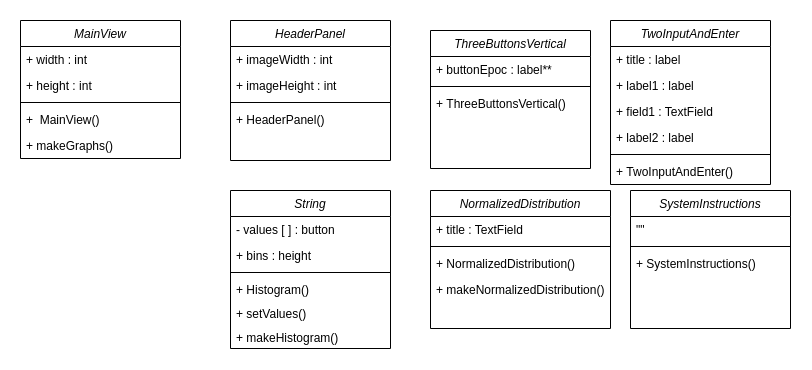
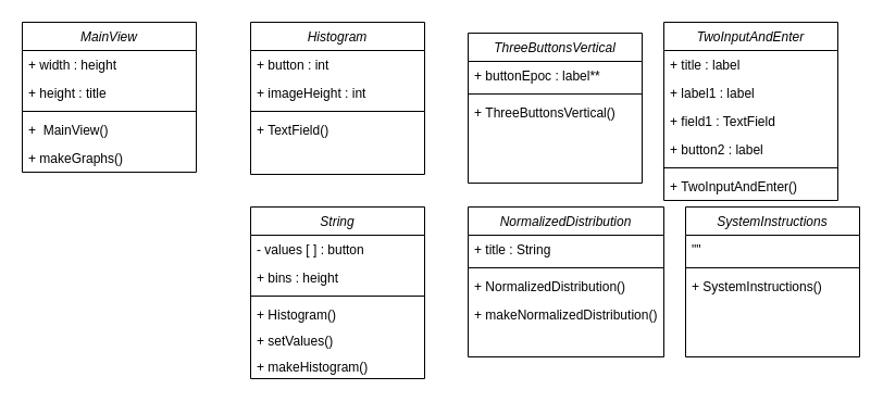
- <mxCell id="8" value="HeaderPanel" style="swimlane;fontStyle=2;align=center;verticalAlign=top;childLayout=stackLayout;horizontal=1;startSize=26;horizontalStack=0;resizeParent=1;resizeLast=0;collapsible=1;marginBottom=0;rounded=0;shadow=0;strokeWidth=1;" parent="1" vertex="1"><mxGeometry x="230" y="20" width="160" height="140" as="geometry"><mxRectangle x="230" y="140" width="160" height="26" as="alternateBounds" /></mxGeometry></mxCell>
+ <mxCell id="8" value="Histogram" style="swimlane;fontStyle=2;align=center;verticalAlign=top;childLayout=stackLayout;horizontal=1;startSize=26;horizontalStack=0;resizeParent=1;resizeLast=0;collapsible=1;marginBottom=0;rounded=0;shadow=0;strokeWidth=1;" parent="1" vertex="1"><mxGeometry x="230" y="20" width="160" height="140" as="geometry"><mxRectangle x="230" y="140" width="160" height="26" as="alternateBounds" /></mxGeometry></mxCell>
- <mxCell id="3" value="+ width : int" style="text;align=left;verticalAlign=top;spacingLeft=4;spacingRight=4;overflow=hidden;rotatable=0;points=[[0,0.5],[1,0.5]];portConstraint=eastwest;" parent="2" vertex="1"><mxGeometry y="26" width="160" height="26" as="geometry" /></mxCell>
+ <mxCell id="3" value="+ width : height" style="text;align=left;verticalAlign=top;spacingLeft=4;spacingRight=4;overflow=hidden;rotatable=0;points=[[0,0.5],[1,0.5]];portConstraint=eastwest;" parent="2" vertex="1"><mxGeometry y="26" width="160" height="26" as="geometry" /></mxCell>
- <mxCell id="9" value="+ imageWidth : int" style="text;align=left;verticalAlign=top;spacingLeft=4;spacingRight=4;overflow=hidden;rotatable=0;points=[[0,0.5],[1,0.5]];portConstraint=eastwest;" parent="8" vertex="1"><mxGeometry y="26" width="160" height="26" as="geometry" /></mxCell>
+ <mxCell id="9" value="+ button : int" style="text;align=left;verticalAlign=top;spacingLeft=4;spacingRight=4;overflow=hidden;rotatable=0;points=[[0,0.5],[1,0.5]];portConstraint=eastwest;" parent="8" vertex="1"><mxGeometry y="26" width="160" height="26" as="geometry" /></mxCell>
- <mxCell id="4" value="+ height : int" style="text;align=left;verticalAlign=top;spacingLeft=4;spacingRight=4;overflow=hidden;rotatable=0;points=[[0,0.5],[1,0.5]];portConstraint=eastwest;" vertex="1" parent="2"><mxGeometry y="52" width="160" height="26" as="geometry" /></mxCell>
+ <mxCell id="4" value="+ height : title" style="text;align=left;verticalAlign=top;spacingLeft=4;spacingRight=4;overflow=hidden;rotatable=0;points=[[0,0.5],[1,0.5]];portConstraint=eastwest;" vertex="1" parent="2"><mxGeometry y="52" width="160" height="26" as="geometry" /></mxCell>
- <mxCell id="12" value="+ HeaderPanel()" style="text;align=left;verticalAlign=top;spacingLeft=4;spacingRight=4;overflow=hidden;rotatable=0;points=[[0,0.5],[1,0.5]];portConstraint=eastwest;" parent="8" vertex="1"><mxGeometry y="86" width="160" height="26" as="geometry" /></mxCell>
+ <mxCell id="12" value="+ TextField()" style="text;align=left;verticalAlign=top;spacingLeft=4;spacingRight=4;overflow=hidden;rotatable=0;points=[[0,0.5],[1,0.5]];portConstraint=eastwest;" parent="8" vertex="1"><mxGeometry y="86" width="160" height="26" as="geometry" /></mxCell>
- <mxCell id="22" value="+ label2 : label" style="text;align=left;verticalAlign=top;spacingLeft=4;spacingRight=4;overflow=hidden;rotatable=0;points=[[0,0.5],[1,0.5]];portConstraint=eastwest;" vertex="1" parent="18"><mxGeometry y="104" width="160" height="26" as="geometry" /></mxCell>
+ <mxCell id="22" value="+ button2 : label" style="text;align=left;verticalAlign=top;spacingLeft=4;spacingRight=4;overflow=hidden;rotatable=0;points=[[0,0.5],[1,0.5]];portConstraint=eastwest;" vertex="1" parent="18"><mxGeometry y="104" width="160" height="26" as="geometry" /></mxCell>
- <mxCell id="14" value="+ title : TextField" style="text;align=left;verticalAlign=top;spacingLeft=4;spacingRight=4;overflow=hidden;rotatable=0;points=[[0,0.5],[1,0.5]];portConstraint=eastwest;" parent="13" vertex="1"><mxGeometry y="26" width="180" height="26" as="geometry" /></mxCell>
+ <mxCell id="14" value="+ title : String" style="text;align=left;verticalAlign=top;spacingLeft=4;spacingRight=4;overflow=hidden;rotatable=0;points=[[0,0.5],[1,0.5]];portConstraint=eastwest;" parent="13" vertex="1"><mxGeometry y="26" width="180" height="26" as="geometry" /></mxCell>
